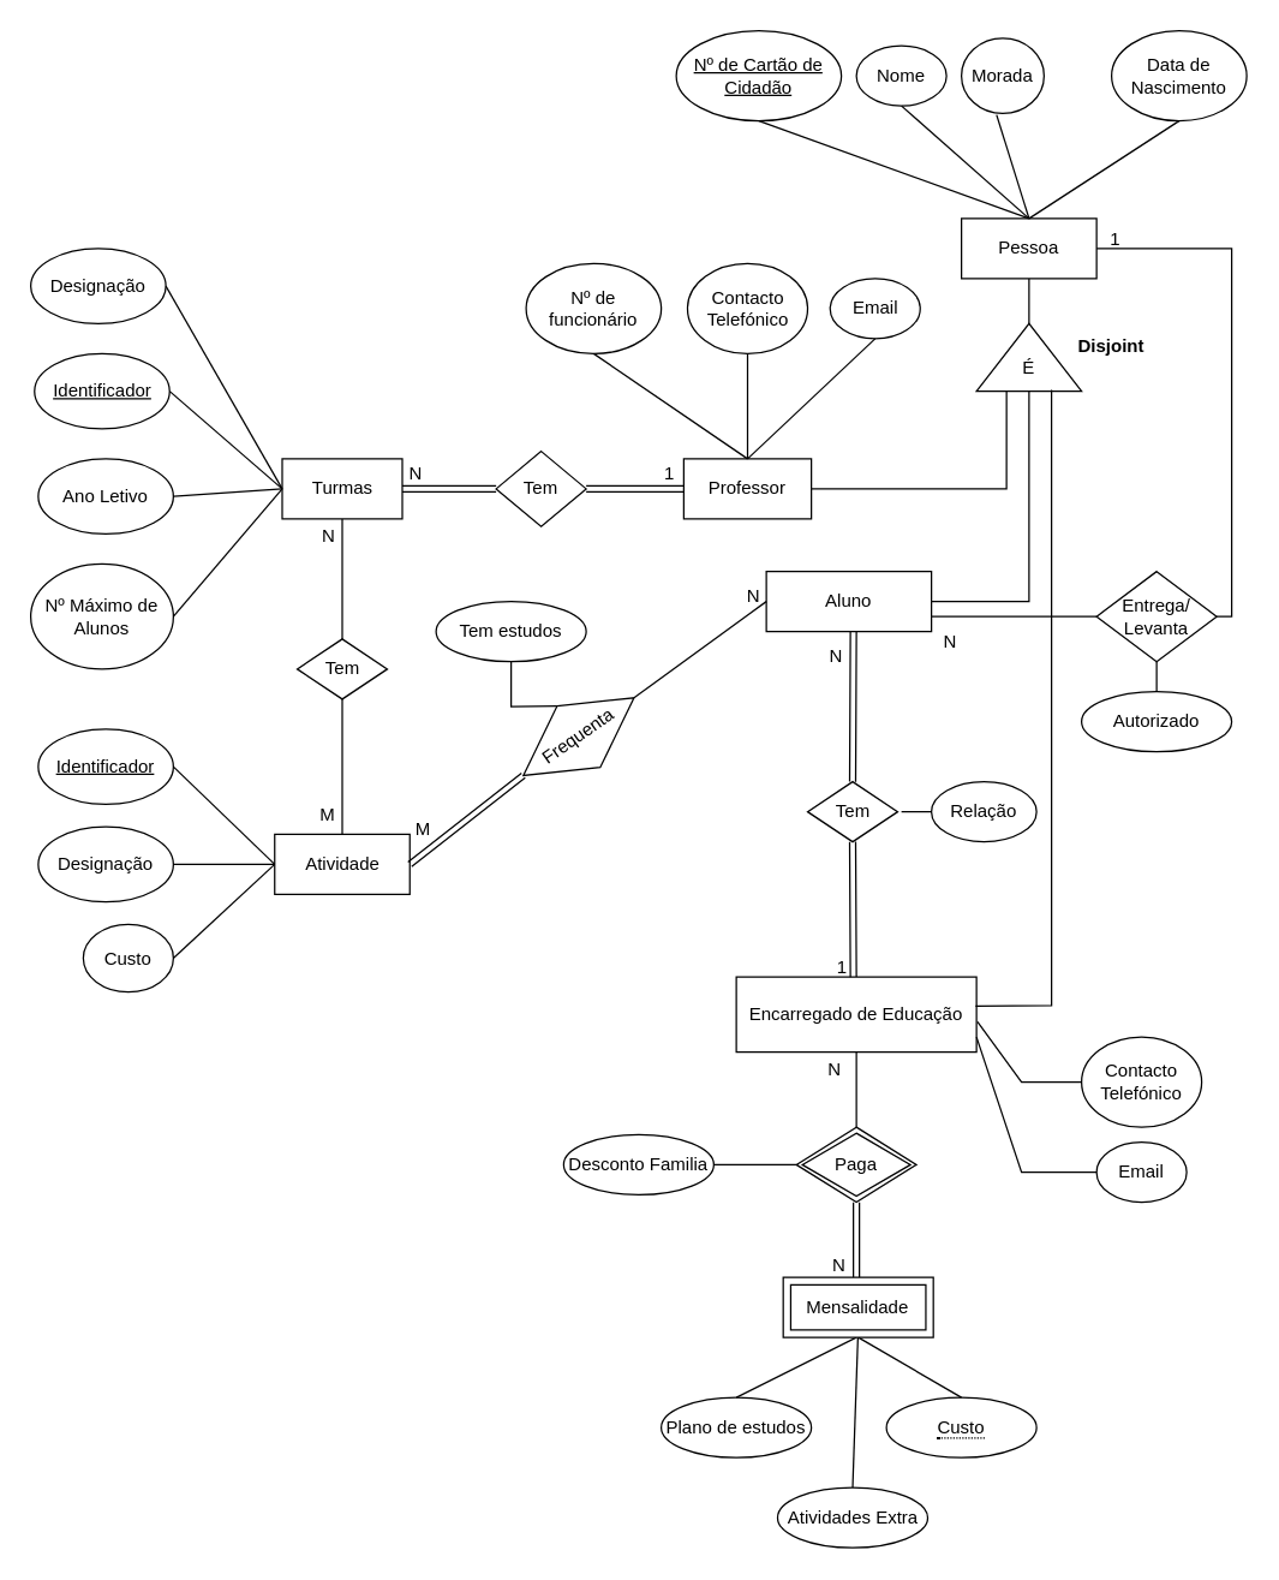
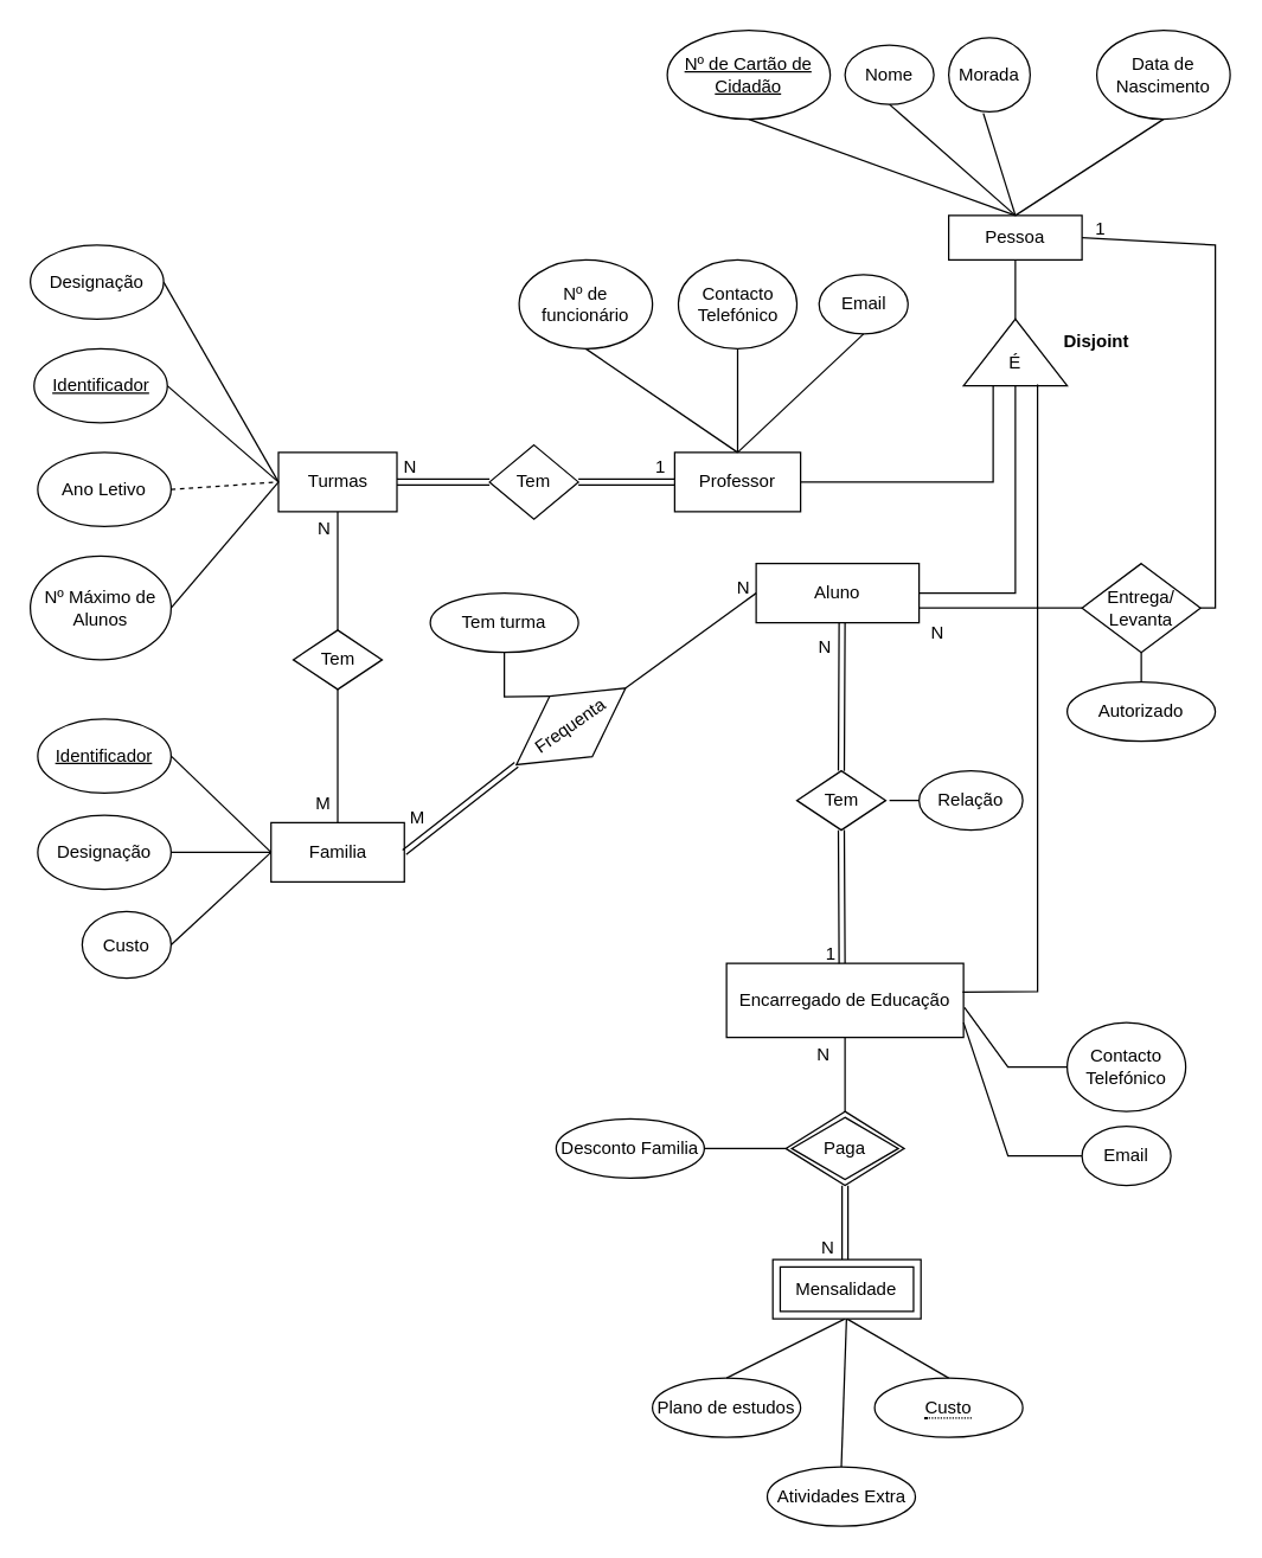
- <mxCell id="27" value="Pessoa" style="rounded=0;whiteSpace=wrap;html=1;" vertex="1" parent="1"><mxGeometry x="640" y="145" width="90" height="40" as="geometry" /></mxCell>
+ <mxCell id="27" value="Pessoa" style="rounded=0;whiteSpace=wrap;html=1;" vertex="1" parent="1"><mxGeometry x="640" y="145" width="90" height="30" as="geometry" /></mxCell>
- <mxCell id="8" value="" style="endArrow=none;html=1;rounded=0;exitX=1;exitY=0.5;exitDx=0;exitDy=0;entryX=0;entryY=0.5;entryDx=0;entryDy=0;" edge="1" parent="1" source="3" target="2"><mxGeometry relative="1" as="geometry"><mxPoint x="152.5" y="465" as="sourcePoint" /><mxPoint x="312.5" y="465" as="targetPoint" /></mxGeometry></mxCell>
+ <mxCell id="8" value="" style="endArrow=none;html=1;rounded=0;exitX=1;exitY=0.5;exitDx=0;exitDy=0;entryX=0;entryY=0.5;entryDx=0;entryDy=0;dashed=1;" edge="1" parent="1" source="3" target="2"><mxGeometry relative="1" as="geometry"><mxPoint x="152.5" y="465" as="sourcePoint" /><mxPoint x="312.5" y="465" as="targetPoint" /></mxGeometry></mxCell>
- <mxCell id="76" value="Tem estudos" style="ellipse;whiteSpace=wrap;html=1;align=center;" vertex="1" parent="1"><mxGeometry x="290" y="400" width="100" height="40" as="geometry" /></mxCell>
+ <mxCell id="76" value="Tem turma" style="ellipse;whiteSpace=wrap;html=1;align=center;" vertex="1" parent="1"><mxGeometry x="290" y="400" width="100" height="40" as="geometry" /></mxCell>
- <mxCell id="11" value="Atividade" style="rounded=0;whiteSpace=wrap;html=1;" vertex="1" parent="1"><mxGeometry x="182.5" y="555" width="90" height="40" as="geometry" /></mxCell>
+ <mxCell id="11" value="Familia" style="rounded=0;whiteSpace=wrap;html=1;" vertex="1" parent="1"><mxGeometry x="182.5" y="555" width="90" height="40" as="geometry" /></mxCell>
